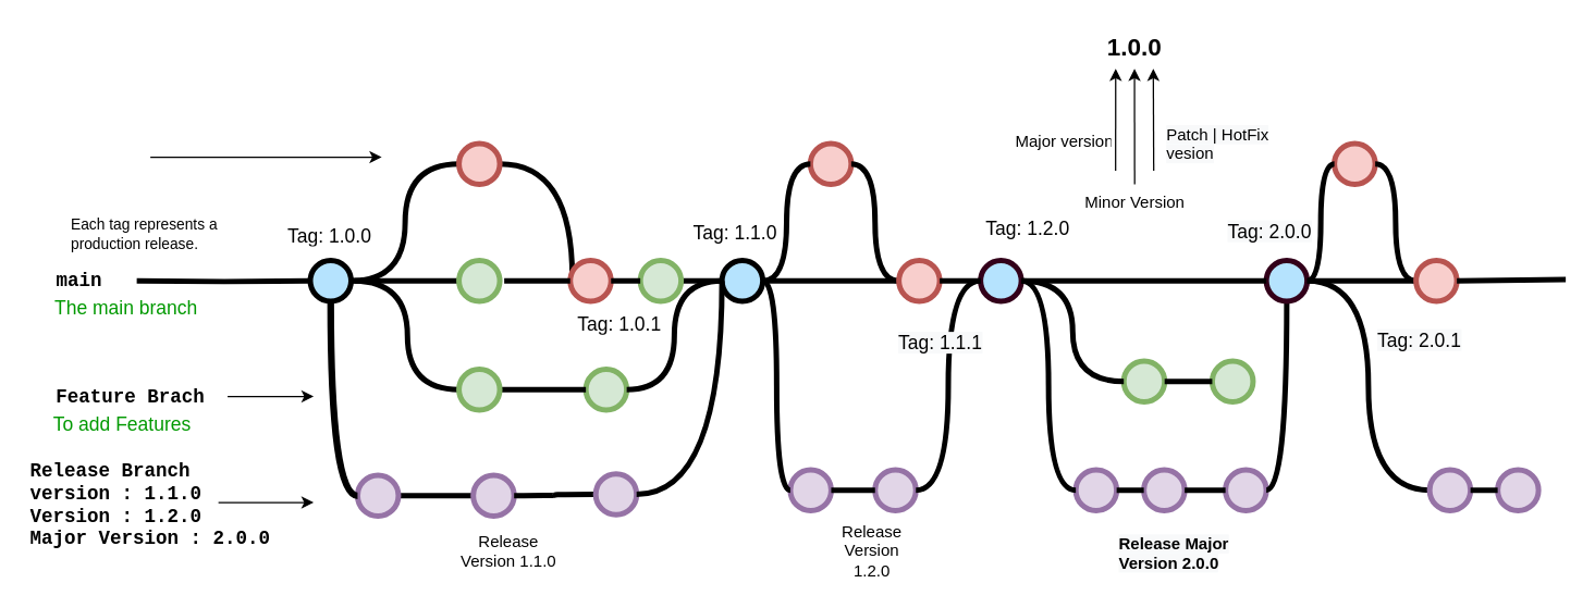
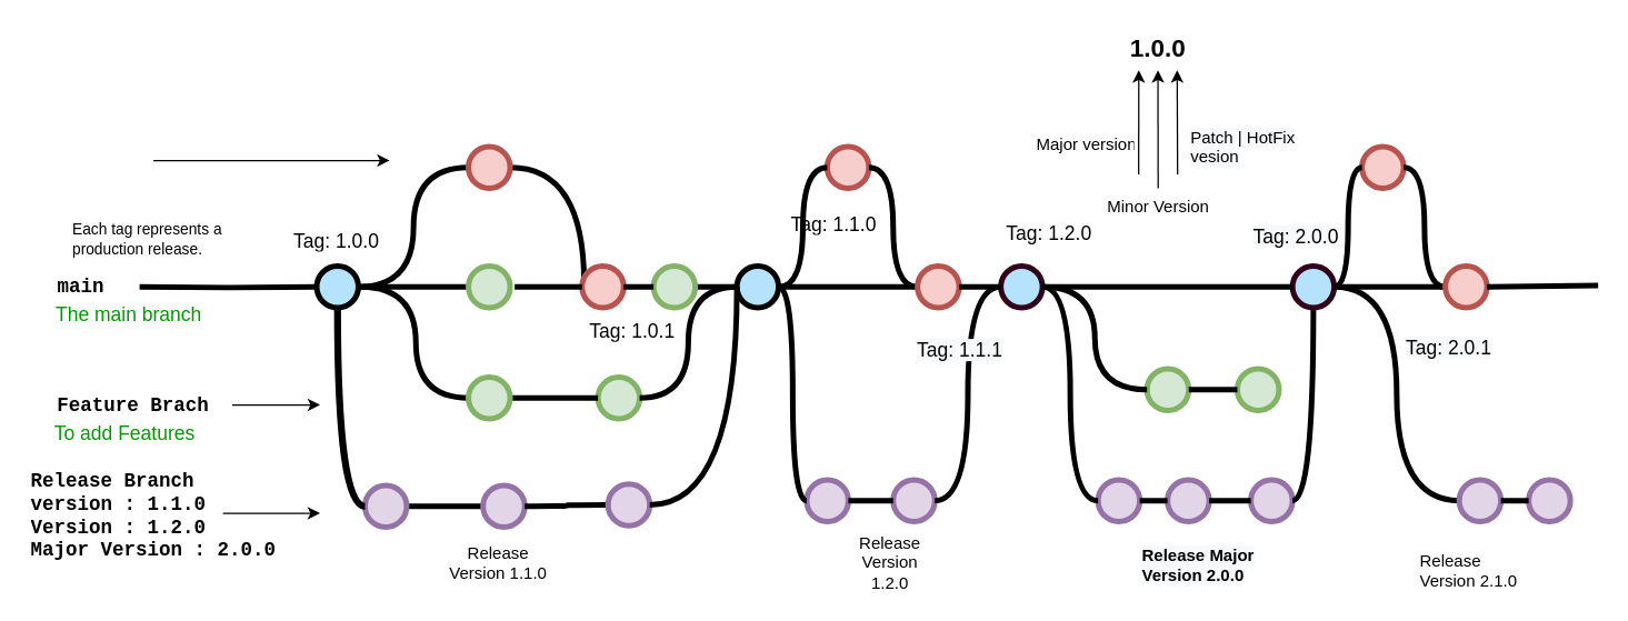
- <mxCell id="24" value="Tag: 1.1.0" style="text;html=1;strokeColor=none;fillColor=none;align=center;verticalAlign=middle;whiteSpace=wrap;overflow=hidden;fontSize=14;" parent="1" vertex="1"><mxGeometry x="485" y="160" width="110" height="20" as="geometry" /></mxCell>
+ <mxCell id="24" value="Tag: 1.1.0" style="text;html=1;strokeColor=none;fillColor=none;align=center;verticalAlign=middle;whiteSpace=wrap;overflow=hidden;fontSize=14;" parent="1" vertex="1"><mxGeometry x="545" y="150" width="110" height="20" as="geometry" /></mxCell>
- <mxCell id="45" value="Release Version 1.1.0" style="text;html=1;strokeColor=none;fillColor=none;align=center;verticalAlign=middle;whiteSpace=wrap;rounded=0;" parent="1" vertex="1"><mxGeometry x="332.25" y="385.25" width="82.75" height="39.75" as="geometry" /></mxCell>
+ <mxCell id="45" value="Release Version 1.1.0" style="text;html=1;strokeColor=none;fillColor=none;align=center;verticalAlign=middle;whiteSpace=wrap;rounded=0;" parent="1" vertex="1"><mxGeometry x="317.25" y="385.25" width="82.75" height="39.75" as="geometry" /></mxCell>
+ <mxCell id="74" value="&lt;span style=&quot;color: rgb(0 , 0 , 0) ; font-family: &amp;#34;helvetica&amp;#34; ; font-size: 12px ; font-style: normal ; letter-spacing: normal ; text-align: center ; text-indent: 0px ; text-transform: none ; word-spacing: 0px&quot;&gt;Release Version 2.1.0&lt;/span&gt;" style="text;whiteSpace=wrap;html=1;" parent="1" vertex="1"><mxGeometry x="1020" y="389.75" width="80" height="30" as="geometry" /></mxCell>
